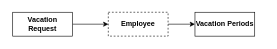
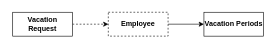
- <mxCell id="2" style="edgeStyle=orthogonalEdgeStyle;rounded=0;orthogonalLoop=1;jettySize=auto;html=1;exitX=1;exitY=0.5;exitDx=0;exitDy=0;entryX=0;entryY=0.5;entryDx=0;entryDy=0;" edge="1" parent="1" source="3" target="5"><mxGeometry relative="1" as="geometry" /></mxCell>
+ <mxCell id="2" style="edgeStyle=orthogonalEdgeStyle;rounded=0;orthogonalLoop=1;jettySize=auto;html=1;exitX=1;exitY=0.5;exitDx=0;exitDy=0;entryX=0;entryY=0.5;entryDx=0;entryDy=0;dashed=1;" edge="1" parent="1" source="3" target="5"><mxGeometry relative="1" as="geometry" /></mxCell>
- <mxCell id="6" value="&lt;b&gt;Vacation Periods&lt;/b&gt;" style="whiteSpace=wrap;html=1;align=center;" vertex="1" parent="1"><mxGeometry x="325" y="20" width="100" height="40" as="geometry" /></mxCell>
+ <mxCell id="6" value="&lt;b&gt;Vacation Periods&lt;/b&gt;" style="whiteSpace=wrap;html=1;align=center;" vertex="1" parent="1"><mxGeometry x="340" y="20" width="100" height="40" as="geometry" /></mxCell>
